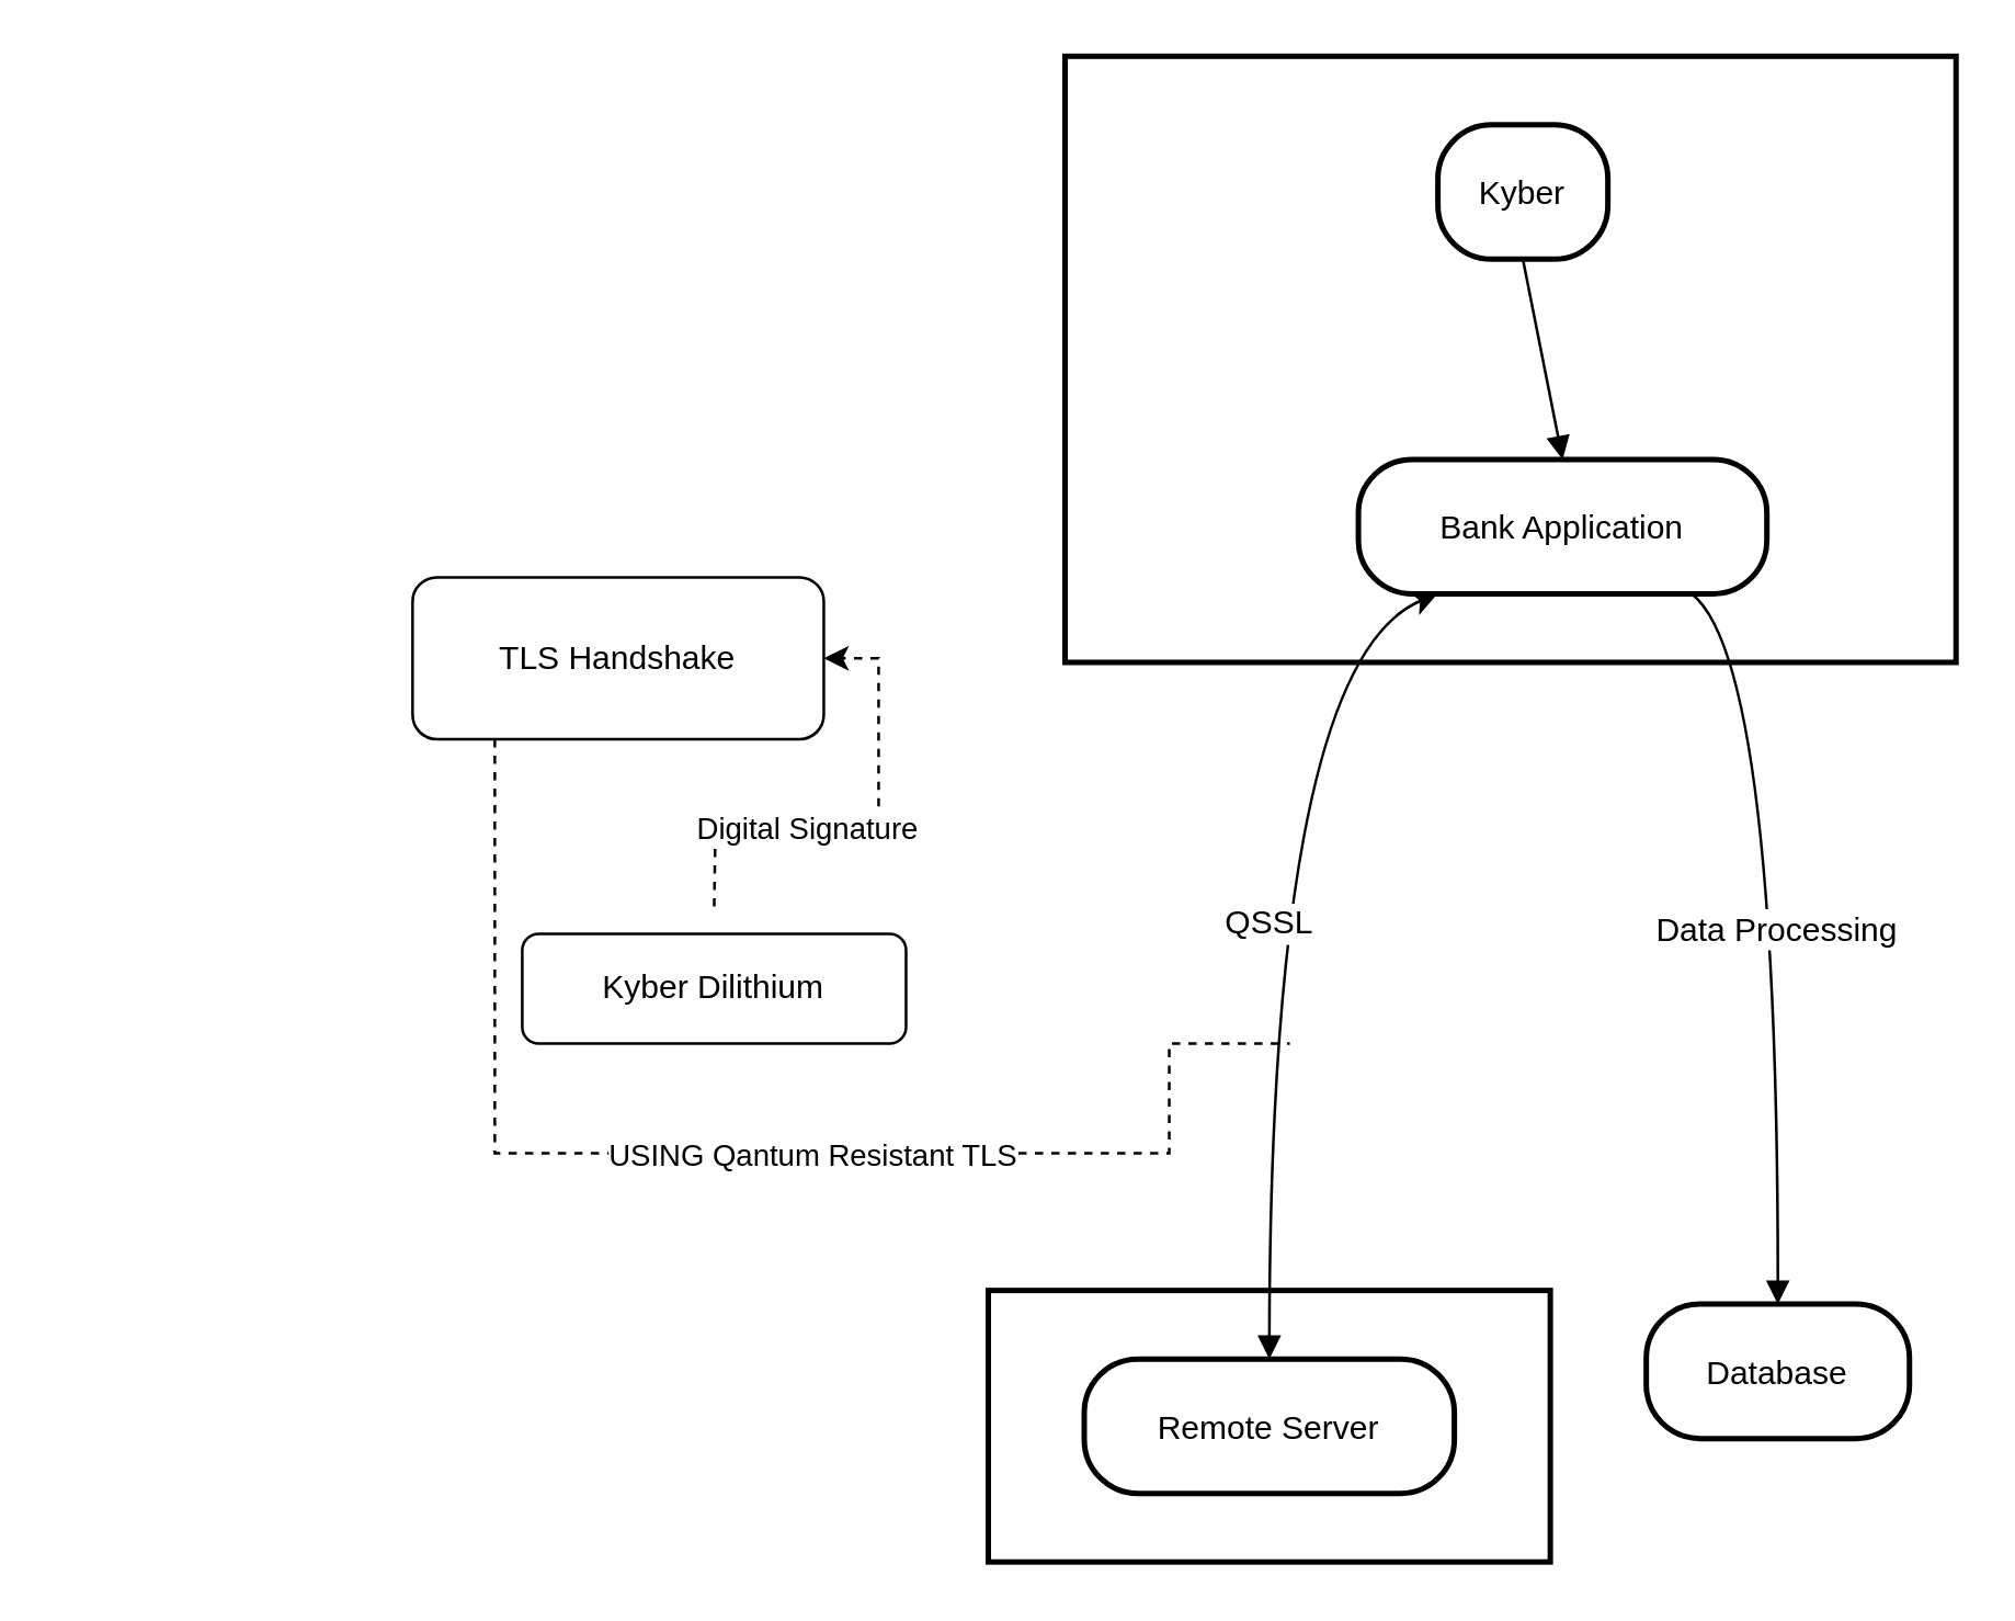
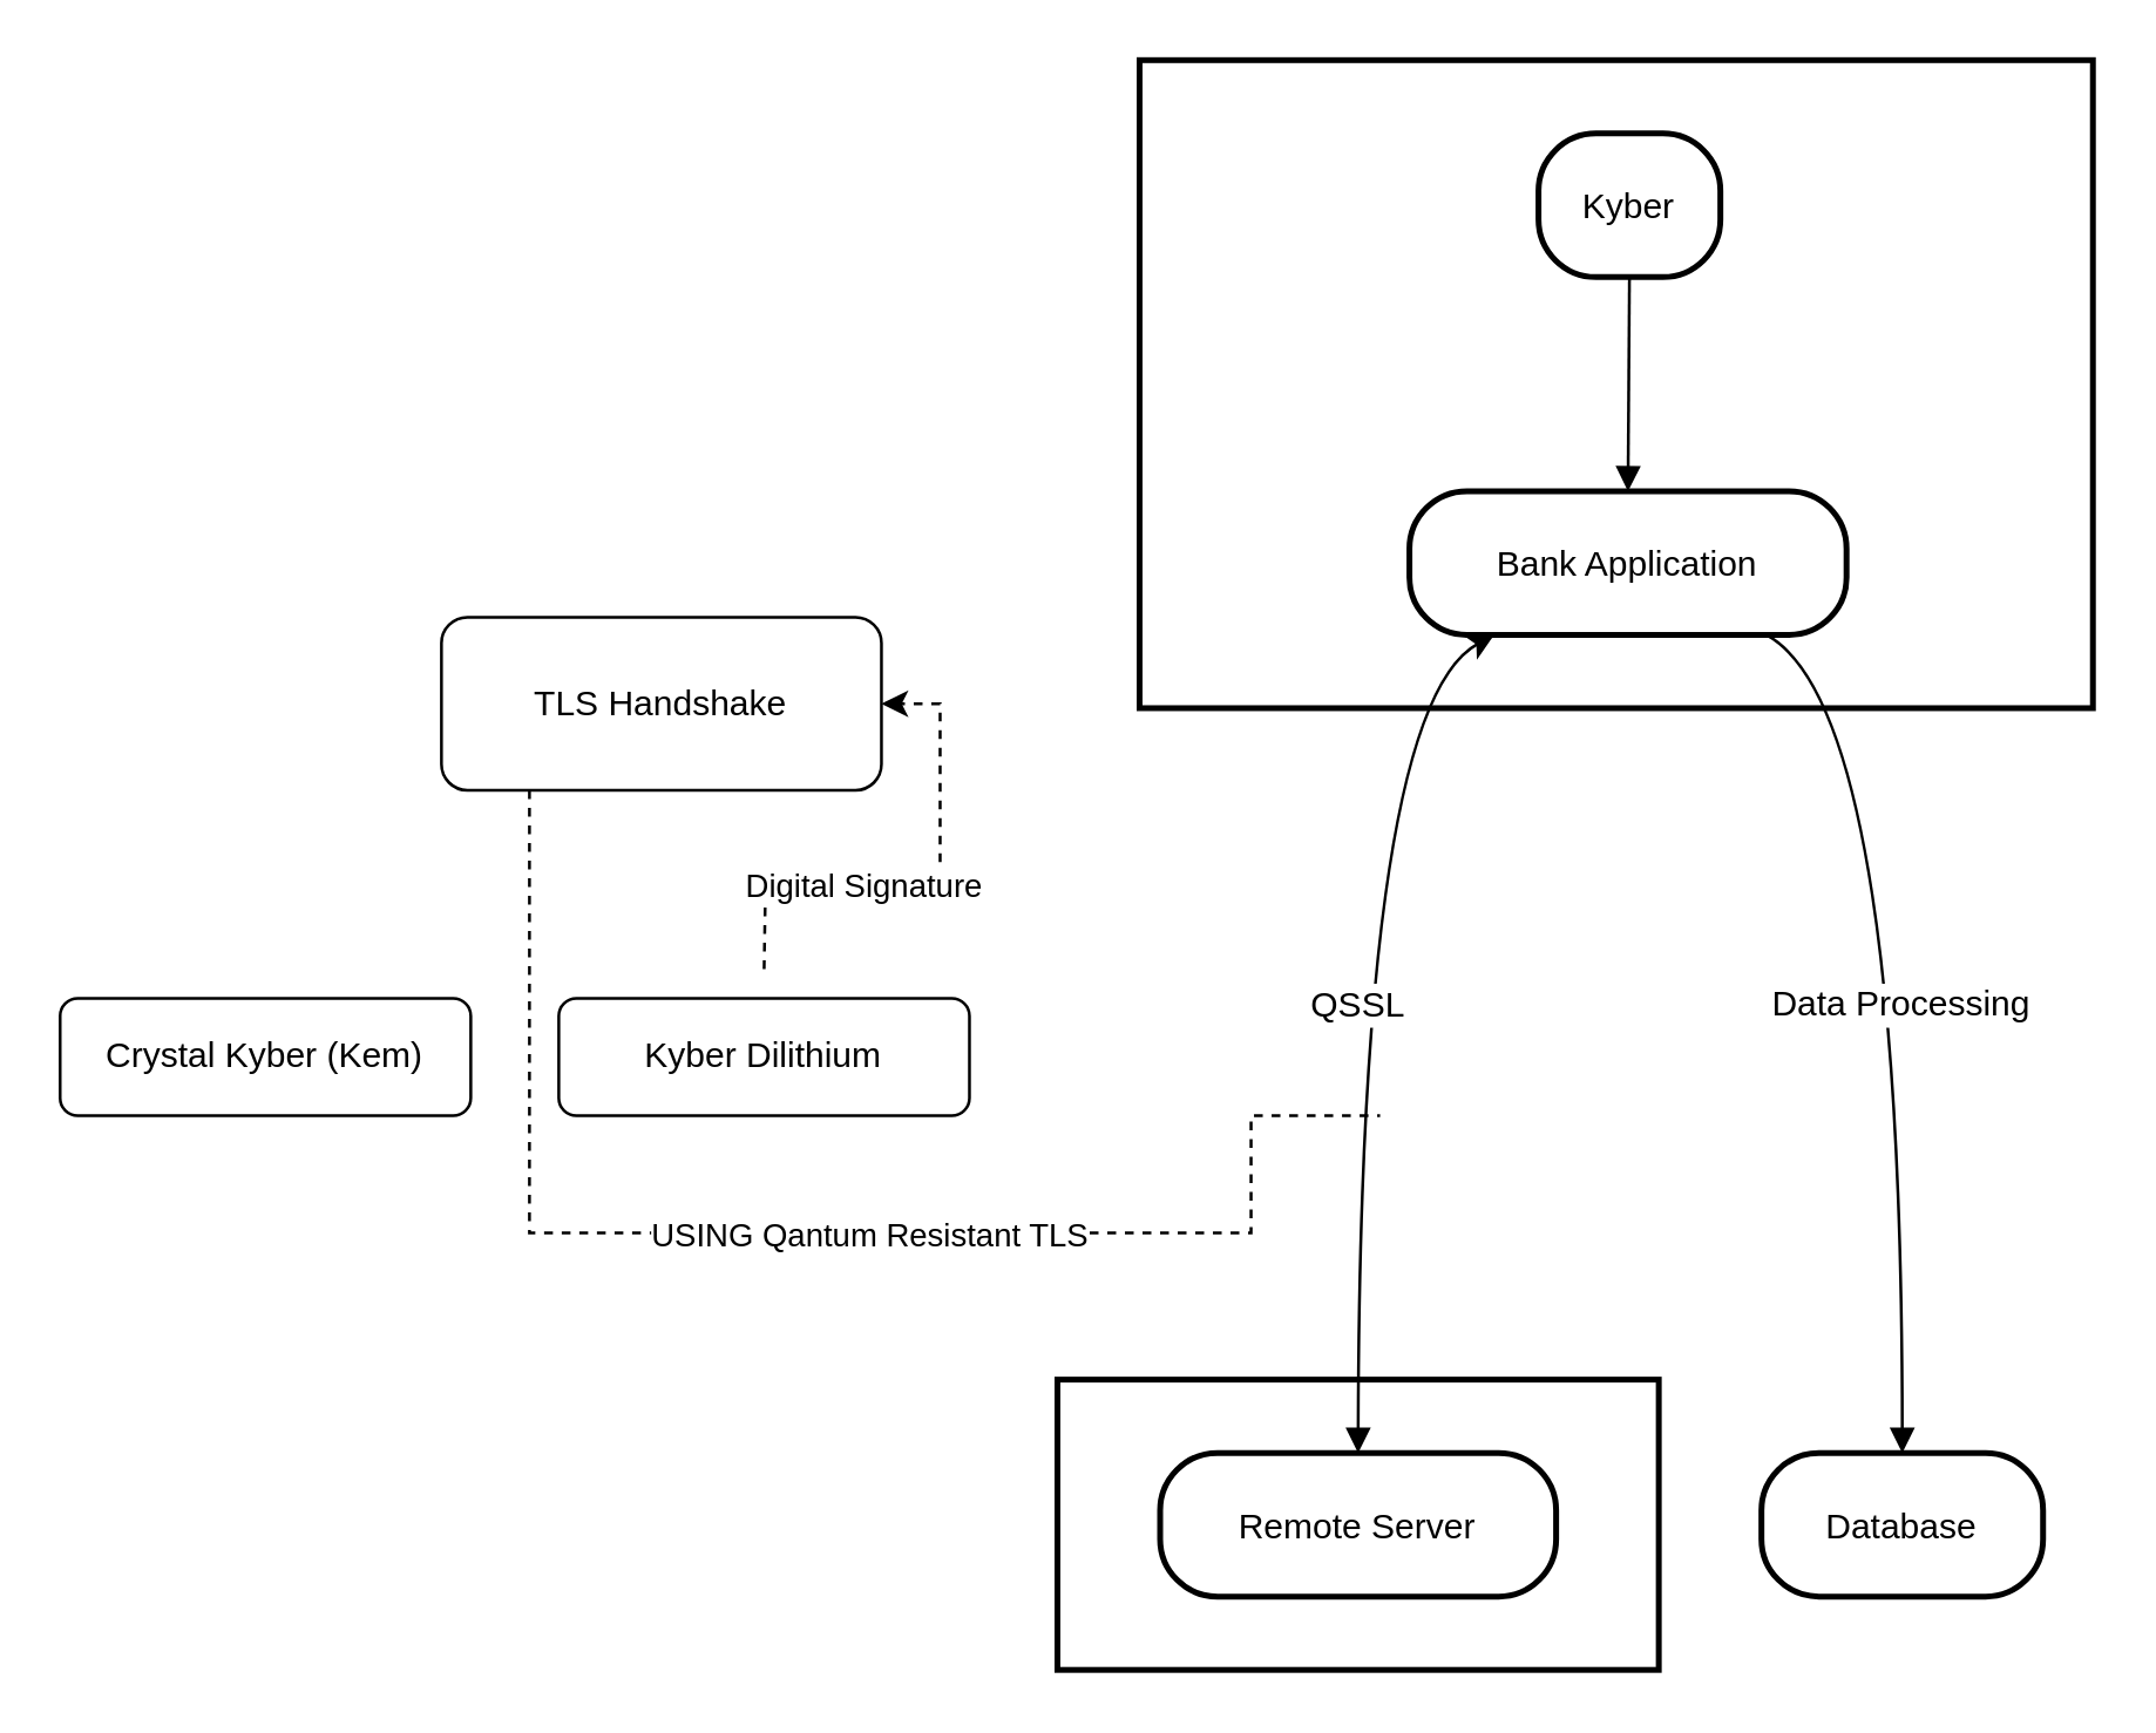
- <mxCell id="5" value="Bank Application" style="rounded=1;arcSize=40;strokeWidth=2" parent="1" vertex="1"><mxGeometry x="495" y="167" width="149" height="49" as="geometry" /></mxCell>
+ <mxCell id="5" value="Bank Application" style="rounded=1;arcSize=40;strokeWidth=2" parent="1" vertex="1"><mxGeometry x="480" y="167" width="149" height="49" as="geometry" /></mxCell>
+ <mxCell id="14" value="Crystal Kyber (Kem)" style="rounded=1;whiteSpace=wrap;html=1;" vertex="1" parent="1"><mxGeometry x="20" y="340" width="140" height="40" as="geometry" /></mxCell>
- <mxCell id="7" value="Database" style="rounded=1;arcSize=40;strokeWidth=2" parent="1" vertex="1"><mxGeometry x="600" y="475" width="96" height="49" as="geometry" /></mxCell>
+ <mxCell id="7" value="Database" style="rounded=1;arcSize=40;strokeWidth=2" parent="1" vertex="1"><mxGeometry x="600" y="495" width="96" height="49" as="geometry" /></mxCell>
